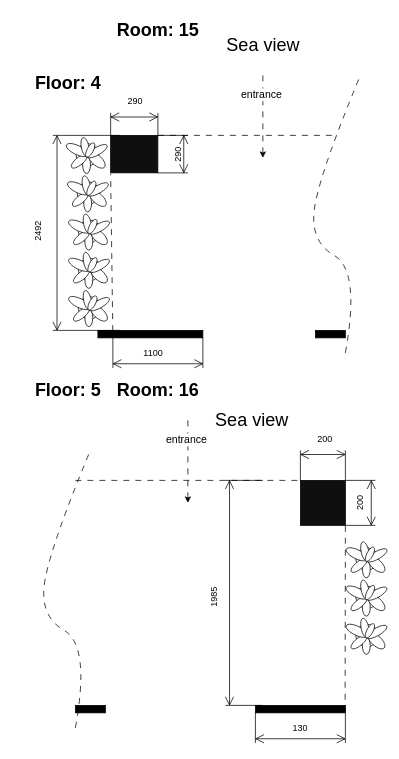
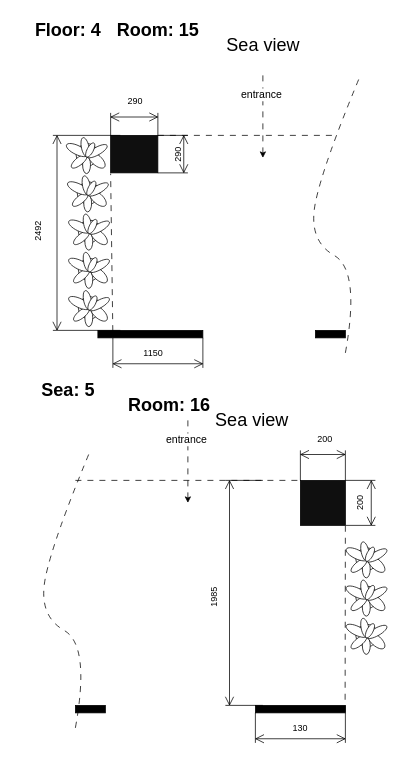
- <mxCell id="2" value="Floor: 4" style="text;strokeColor=none;fillColor=none;html=1;fontSize=24;fontStyle=1;verticalAlign=middle;align=center;" parent="1" vertex="1"><mxGeometry x="40" y="90" width="100" height="40" as="geometry" /></mxCell>
+ <mxCell id="2" value="Floor: 4" style="text;strokeColor=none;fillColor=none;html=1;fontSize=24;fontStyle=1;verticalAlign=middle;align=center;" parent="1" vertex="1"><mxGeometry x="40" y="20" width="100" height="40" as="geometry" /></mxCell>
- <mxCell id="39" value="1100" style="text;html=1;strokeColor=none;fillColor=none;align=center;verticalAlign=middle;whiteSpace=wrap;rounded=0;" vertex="1" parent="1"><mxGeometry x="174" y="455" width="60" height="30" as="geometry" /></mxCell>
+ <mxCell id="39" value="1150" style="text;html=1;strokeColor=none;fillColor=none;align=center;verticalAlign=middle;whiteSpace=wrap;rounded=0;" vertex="1" parent="1"><mxGeometry x="174" y="455" width="60" height="30" as="geometry" /></mxCell>
- <mxCell id="14" value="Floor: 5" style="text;strokeColor=none;fillColor=none;html=1;fontSize=24;fontStyle=1;verticalAlign=middle;align=center;" parent="1" vertex="1"><mxGeometry x="40" y="500" width="100" height="40" as="geometry" /></mxCell>
+ <mxCell id="14" value="Sea: 5" style="text;strokeColor=none;fillColor=none;html=1;fontSize=24;fontStyle=1;verticalAlign=middle;align=center;" parent="1" vertex="1"><mxGeometry x="40" y="500" width="100" height="40" as="geometry" /></mxCell>
- <mxCell id="15" value="Room: 16" style="text;strokeColor=none;fillColor=none;html=1;fontSize=24;fontStyle=1;verticalAlign=middle;align=center;" parent="1" vertex="1"><mxGeometry x="160" y="500" width="100" height="40" as="geometry" /></mxCell>
+ <mxCell id="15" value="Room: 16" style="text;strokeColor=none;fillColor=none;html=1;fontSize=24;fontStyle=1;verticalAlign=middle;align=center;" parent="1" vertex="1"><mxGeometry x="175" y="520" width="100" height="40" as="geometry" /></mxCell>
